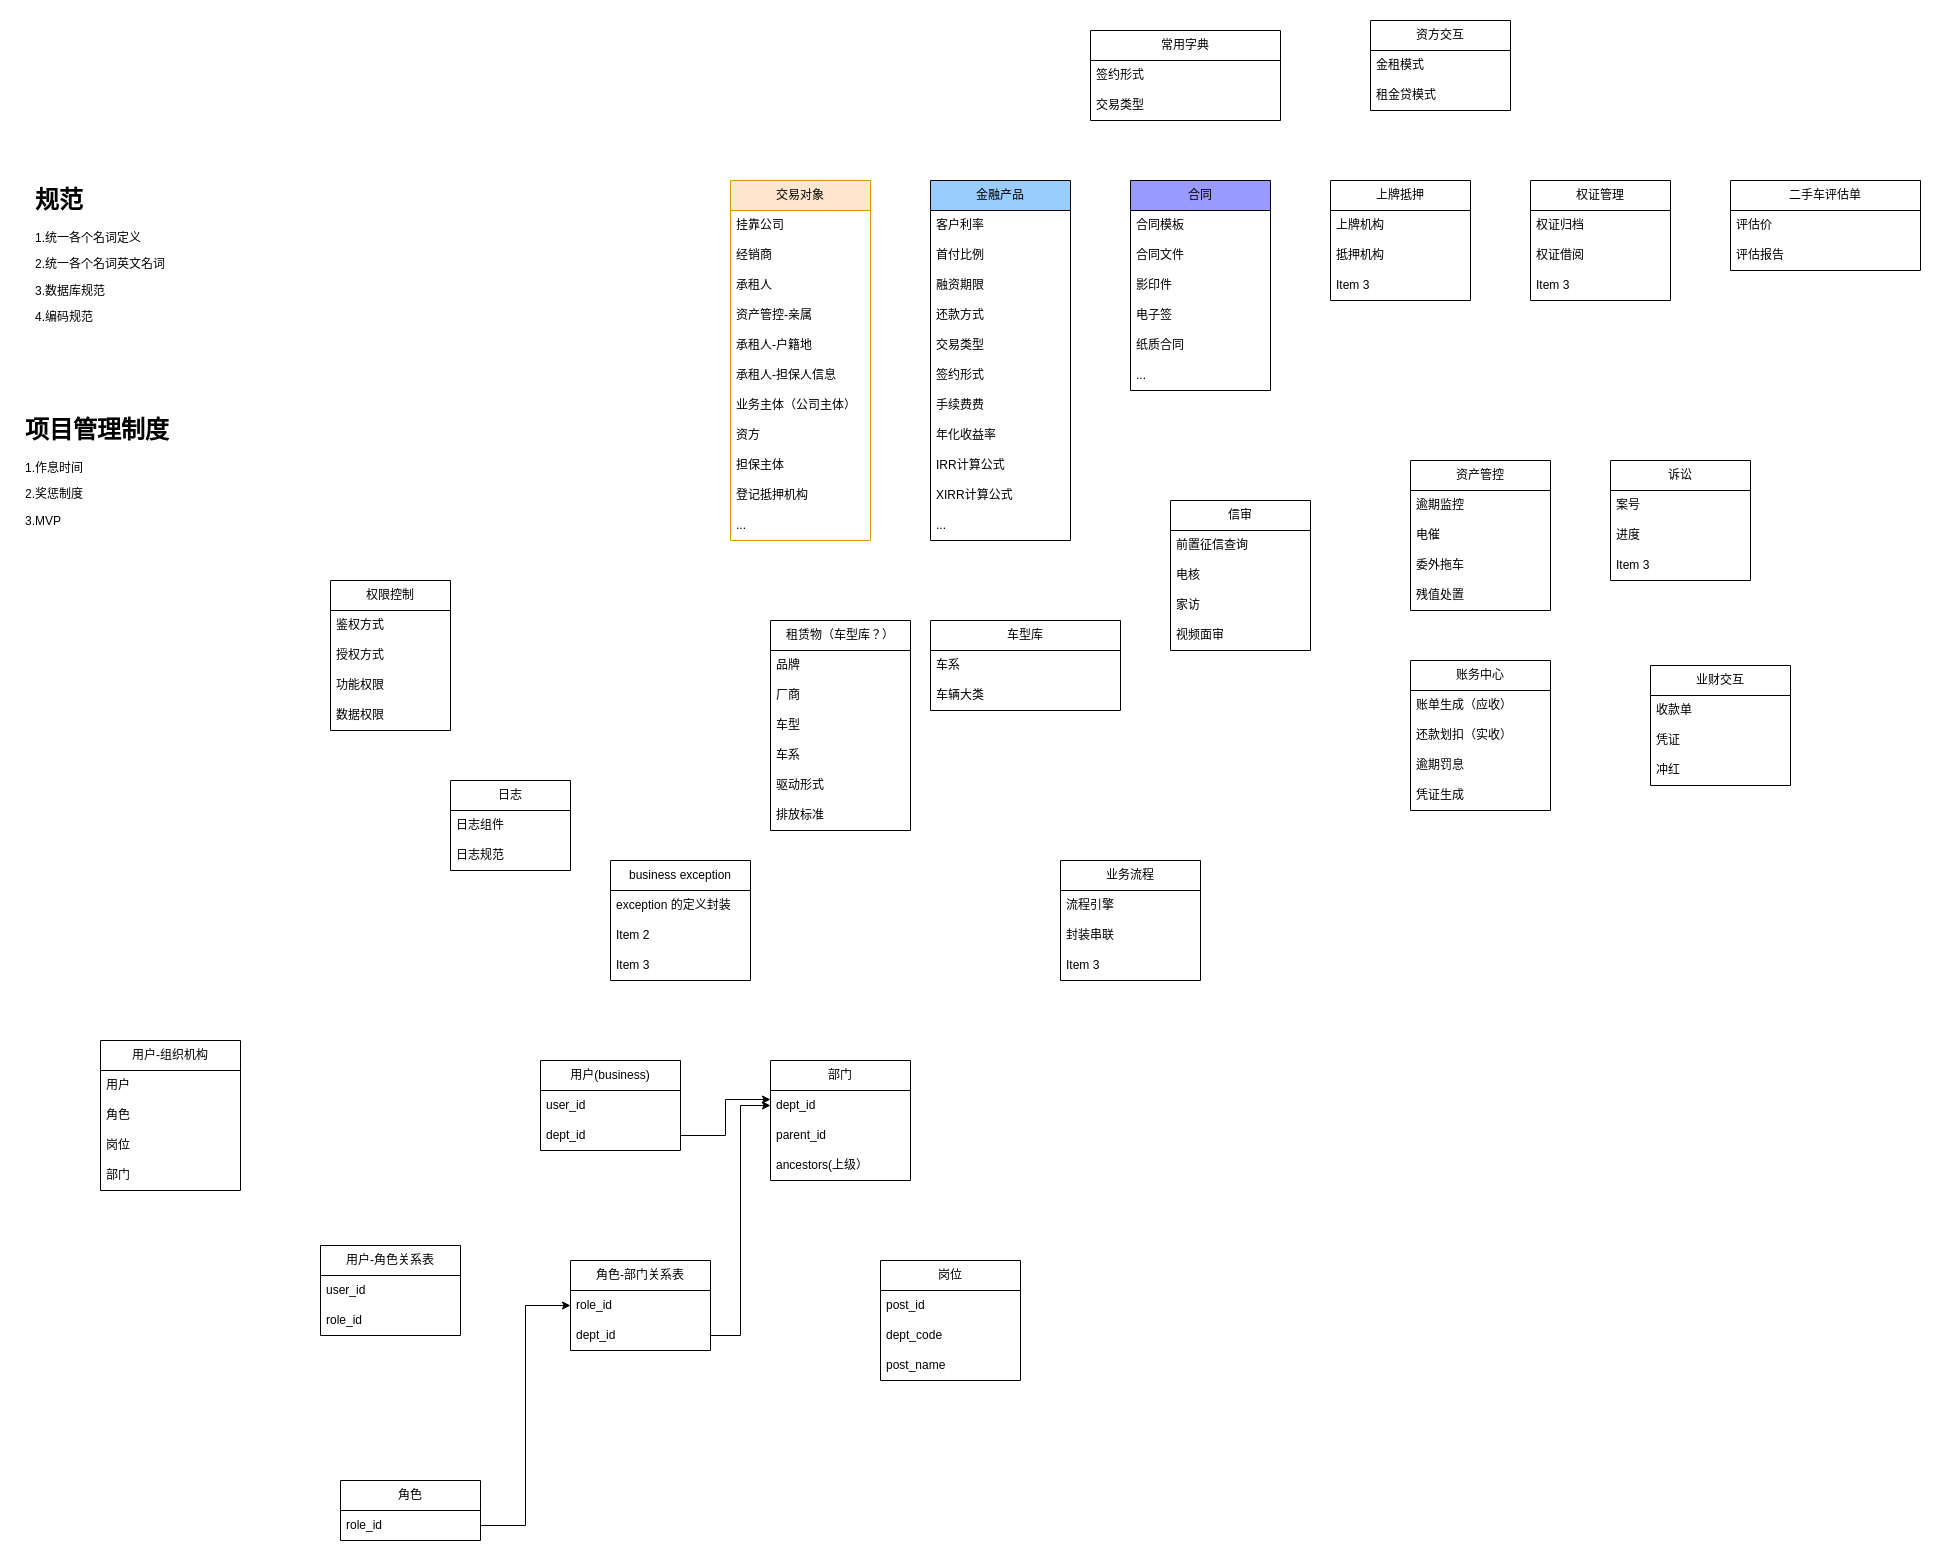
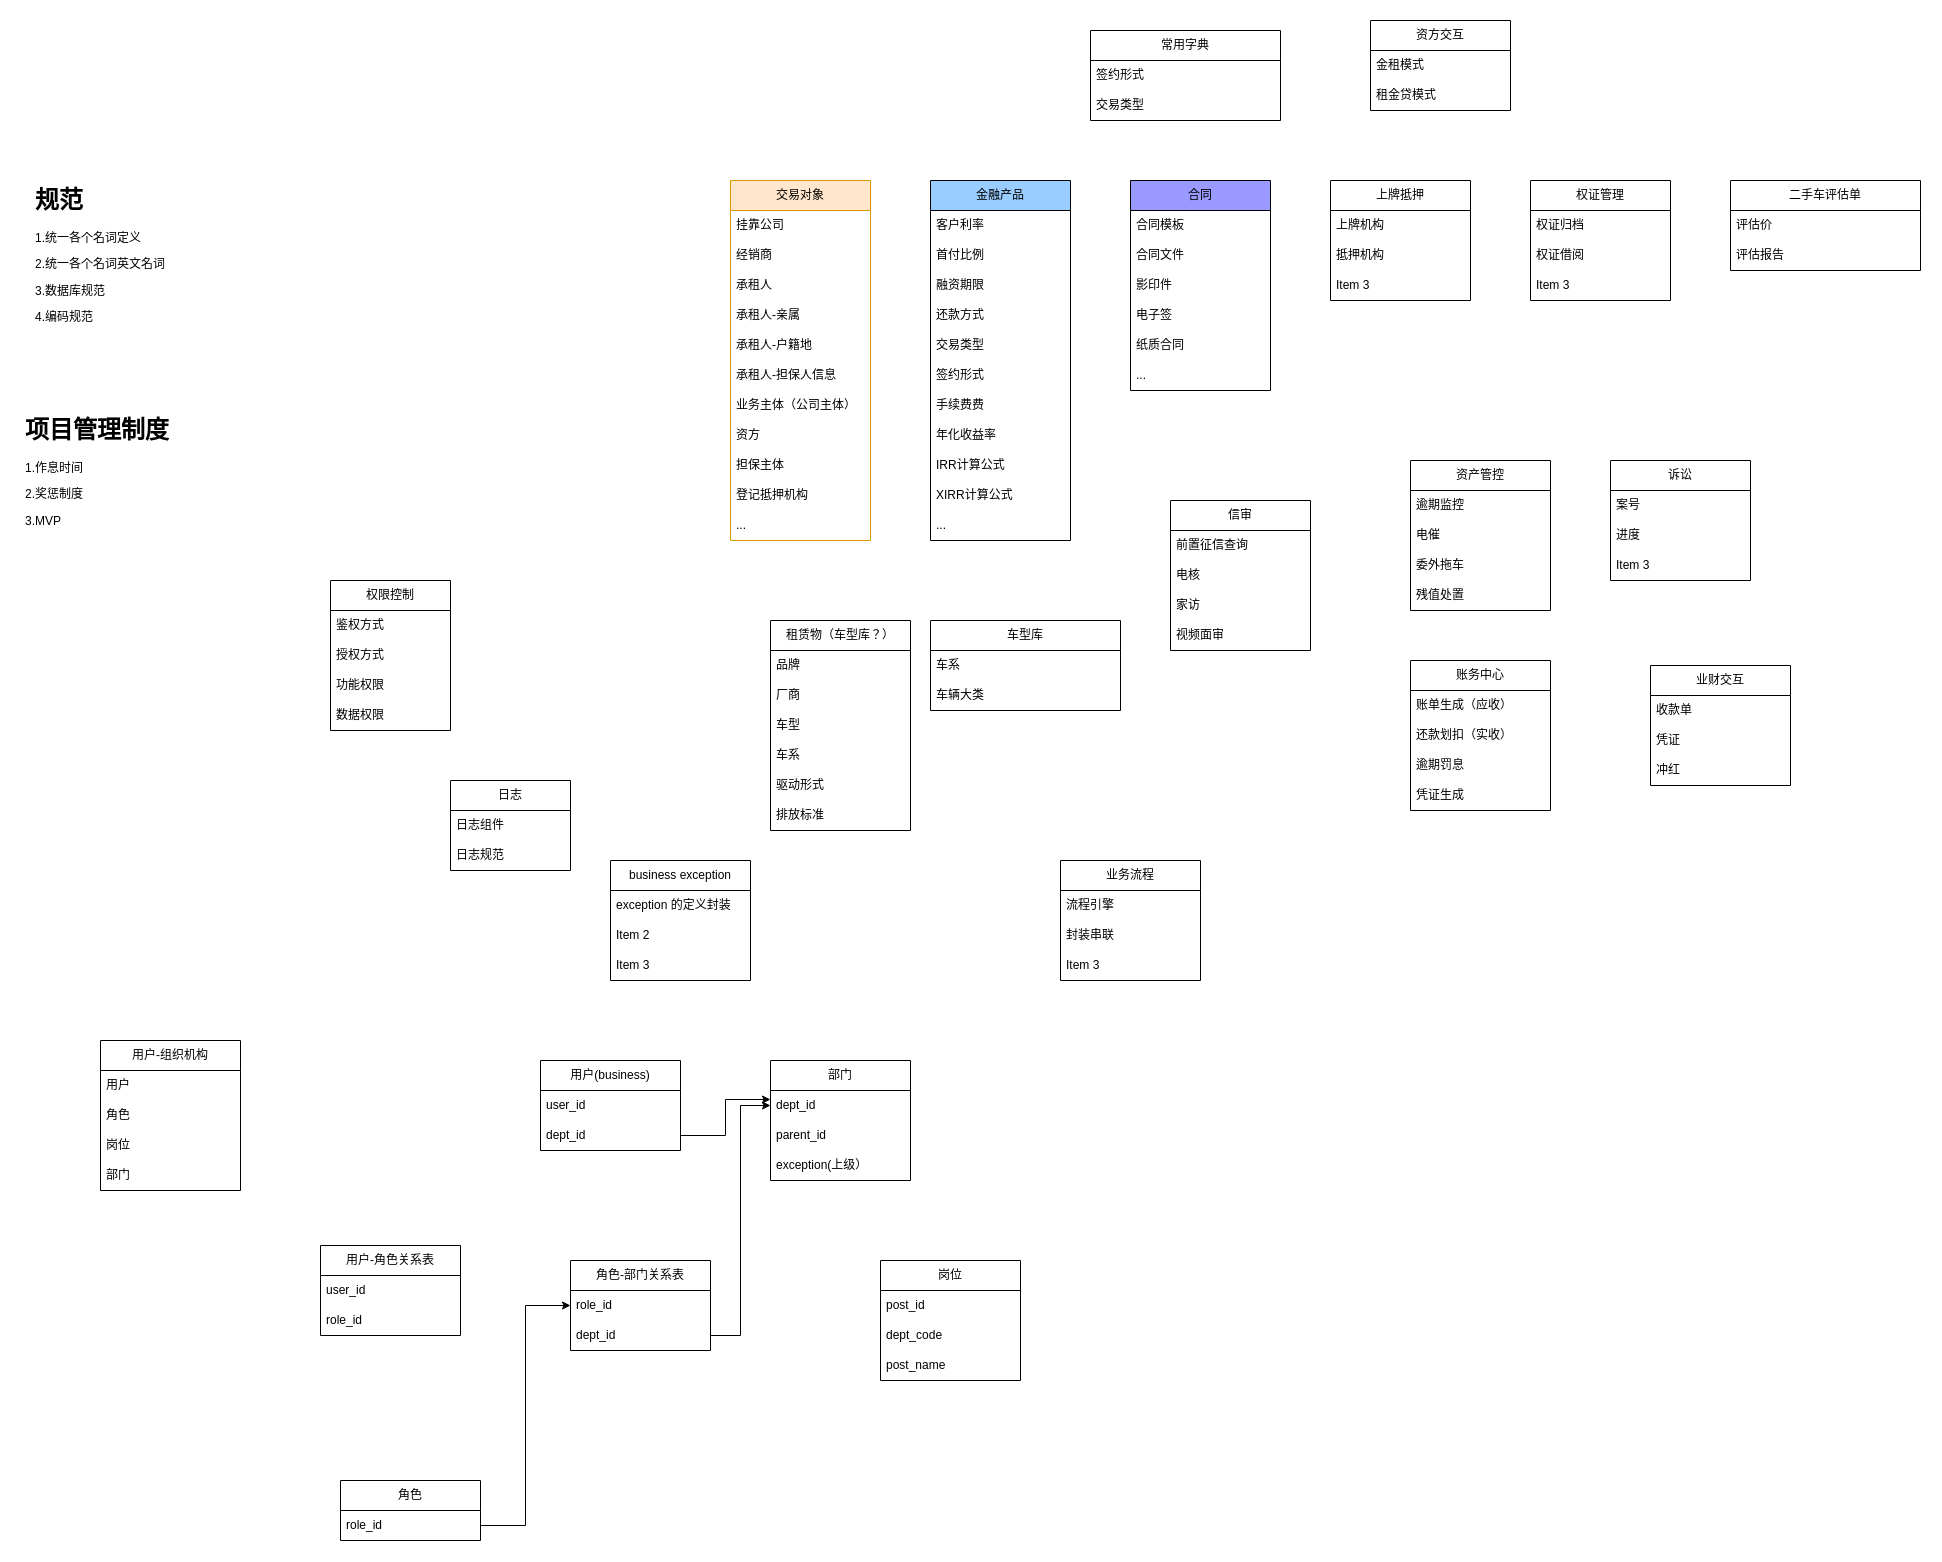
- <mxCell id="6" value="资产管控-亲属" style="text;strokeColor=none;fillColor=none;align=left;verticalAlign=middle;spacingLeft=4;spacingRight=4;overflow=hidden;points=[[0,0.5],[1,0.5]];portConstraint=eastwest;rotatable=0;whiteSpace=wrap;html=1;" parent="2" vertex="1"><mxGeometry y="120" width="140" height="30" as="geometry" /></mxCell>
+ <mxCell id="6" value="承租人-亲属" style="text;strokeColor=none;fillColor=none;align=left;verticalAlign=middle;spacingLeft=4;spacingRight=4;overflow=hidden;points=[[0,0.5],[1,0.5]];portConstraint=eastwest;rotatable=0;whiteSpace=wrap;html=1;" parent="2" vertex="1"><mxGeometry y="120" width="140" height="30" as="geometry" /></mxCell>
- <mxCell id="114" value="ancestors(上级）" style="text;strokeColor=none;fillColor=none;align=left;verticalAlign=middle;spacingLeft=4;spacingRight=4;overflow=hidden;points=[[0,0.5],[1,0.5]];portConstraint=eastwest;rotatable=0;whiteSpace=wrap;html=1;" vertex="1" parent="111"><mxGeometry y="90" width="140" height="30" as="geometry" /></mxCell>
+ <mxCell id="114" value="exception(上级）" style="text;strokeColor=none;fillColor=none;align=left;verticalAlign=middle;spacingLeft=4;spacingRight=4;overflow=hidden;points=[[0,0.5],[1,0.5]];portConstraint=eastwest;rotatable=0;whiteSpace=wrap;html=1;" vertex="1" parent="111"><mxGeometry y="90" width="140" height="30" as="geometry" /></mxCell>
